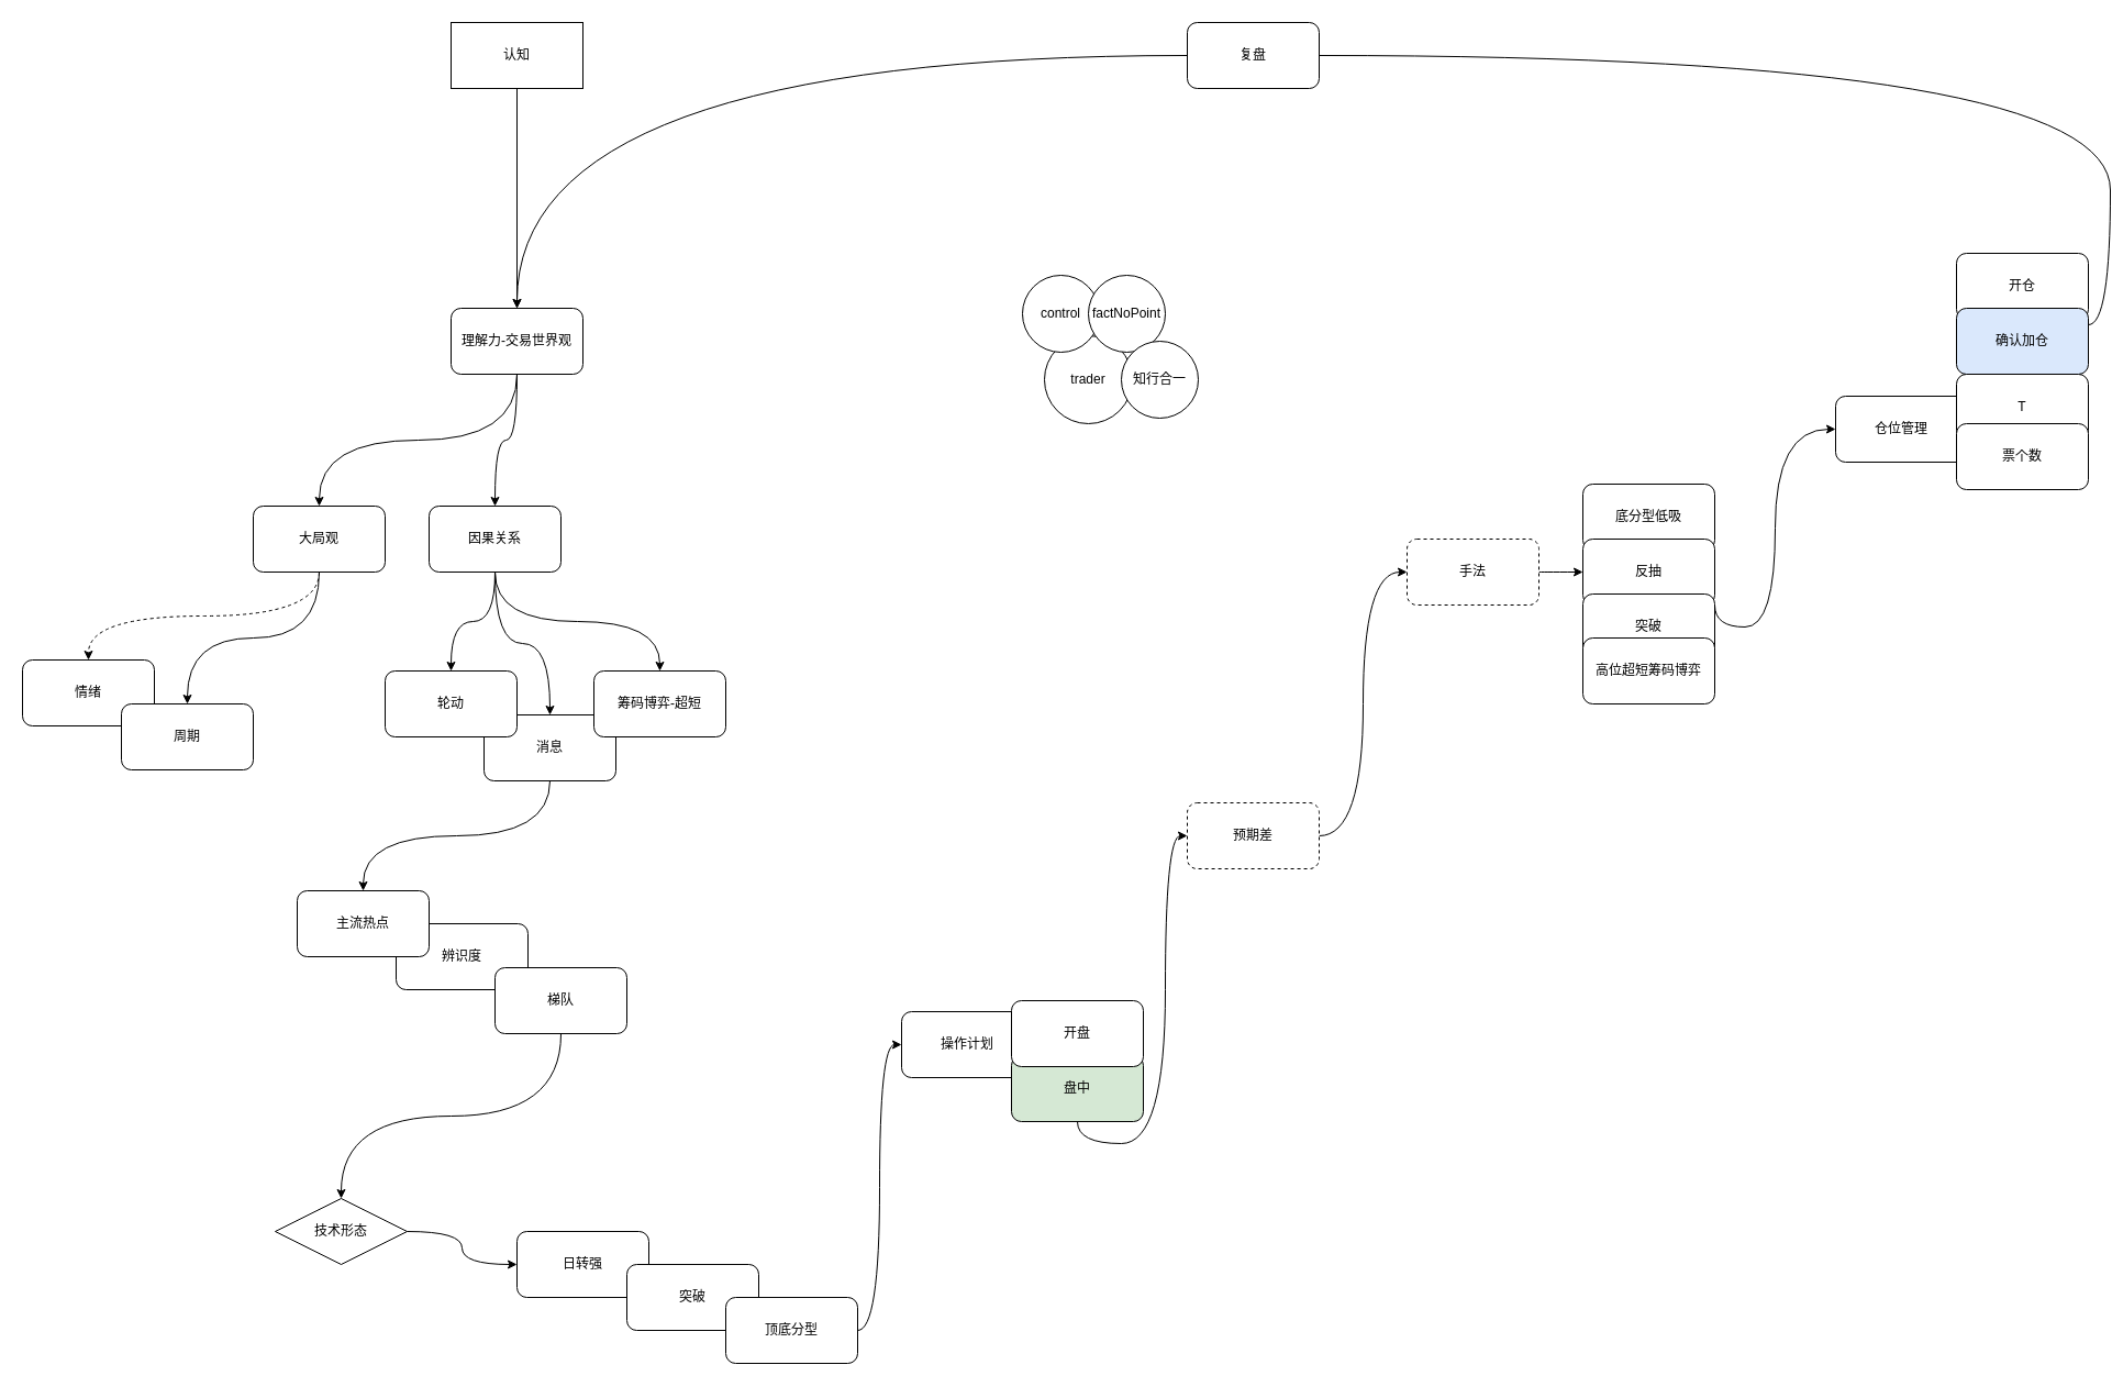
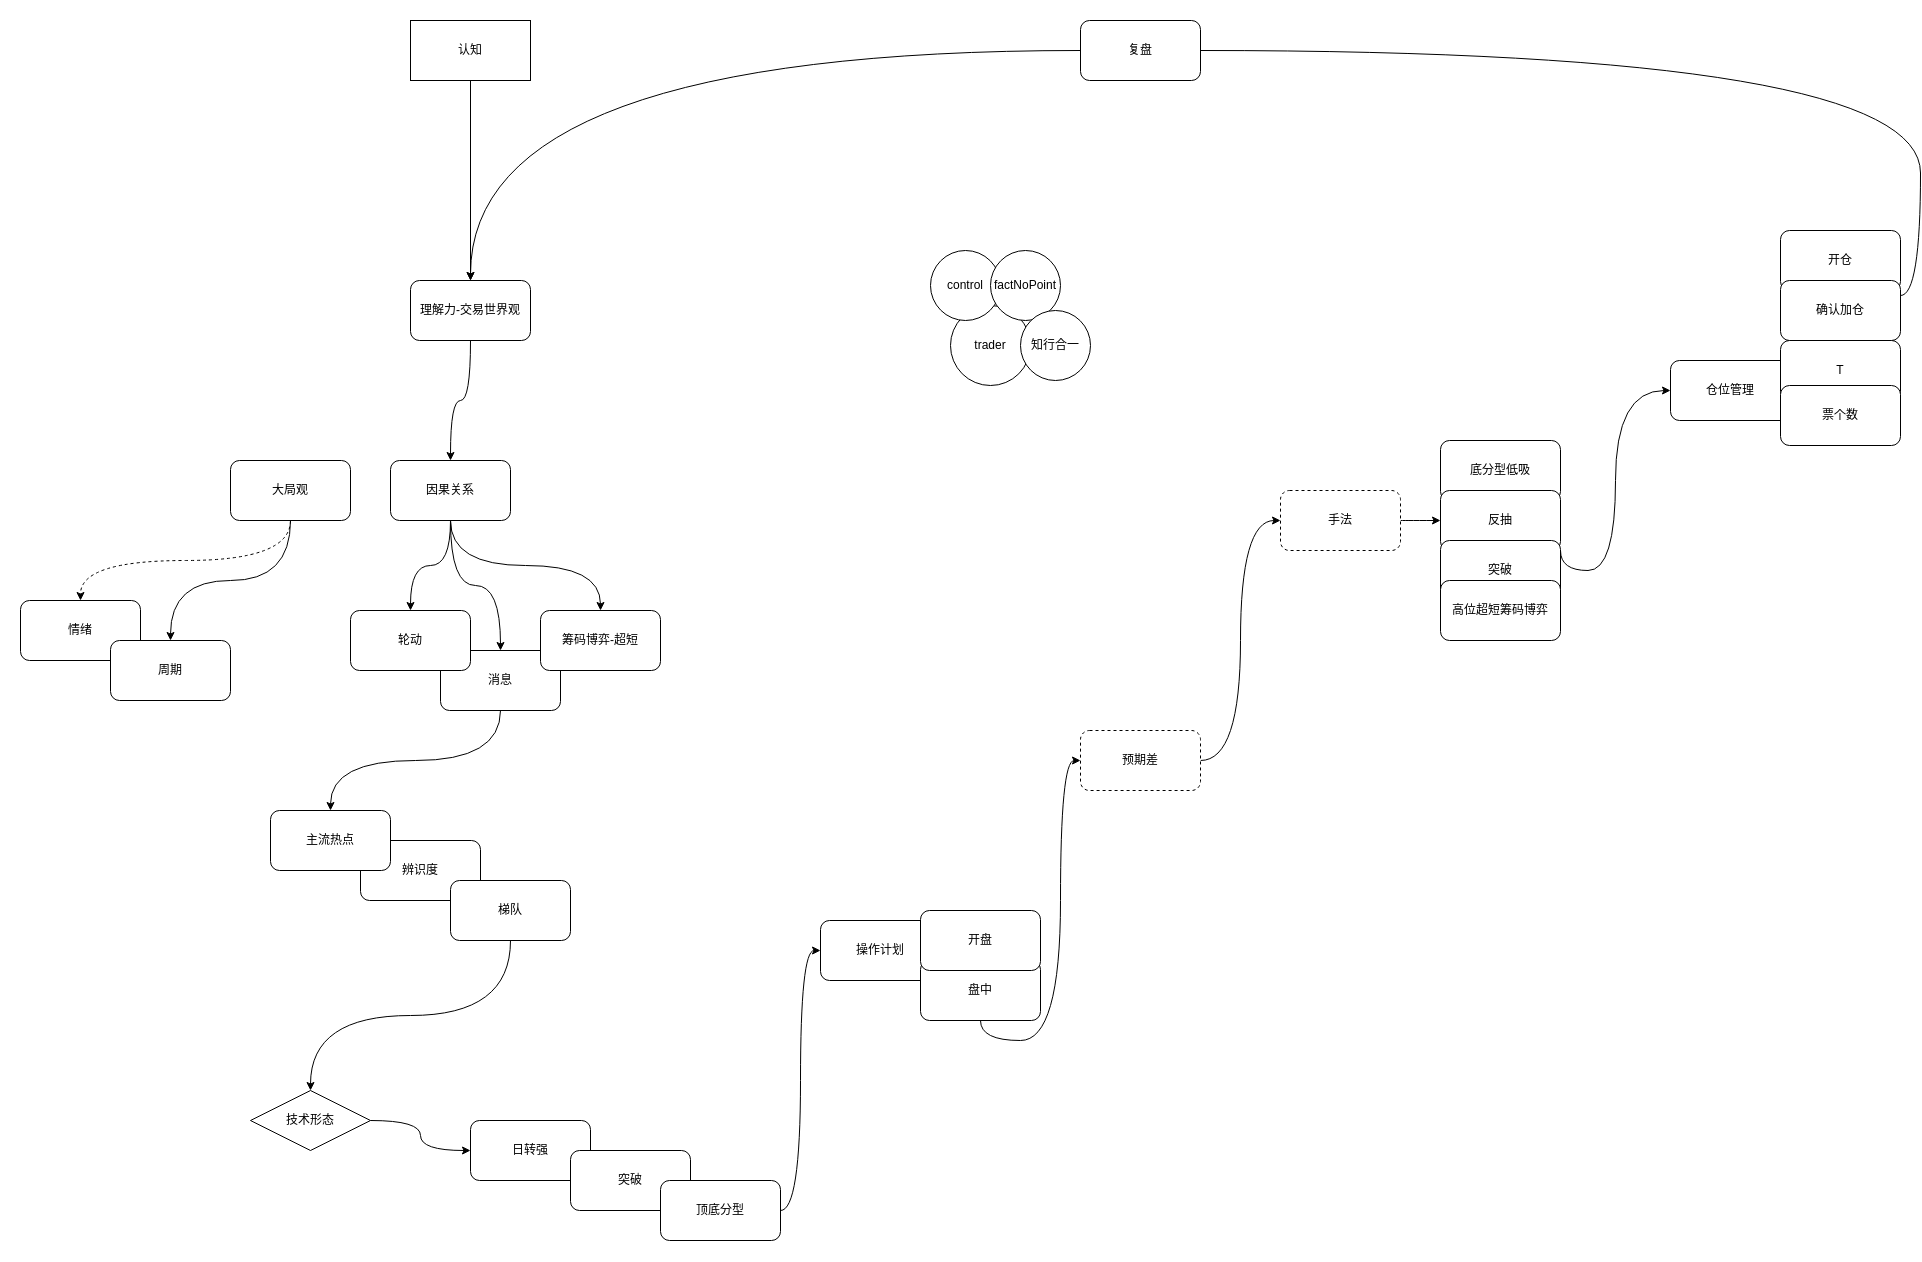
- <mxCell id="44" value="确认加仓" style="rounded=1;whiteSpace=wrap;html=1;fillColor=#dae8fc;" vertex="1" parent="1"><mxGeometry x="1780" y="280" width="120" height="60" as="geometry" /></mxCell>
+ <mxCell id="44" value="确认加仓" style="rounded=1;whiteSpace=wrap;html=1;" vertex="1" parent="1"><mxGeometry x="1780" y="280" width="120" height="60" as="geometry" /></mxCell>
- <mxCell id="4" style="edgeStyle=orthogonalEdgeStyle;curved=1;rounded=0;orthogonalLoop=1;jettySize=auto;html=1;exitX=0.5;exitY=1;exitDx=0;exitDy=0;" edge="1" parent="1" source="6" target="9"><mxGeometry relative="1" as="geometry" /></mxCell>
- <mxCell id="35" value="盘中" style="rounded=1;whiteSpace=wrap;html=1;fillColor=#d5e8d4;" vertex="1" parent="1"><mxGeometry x="920" y="960" width="120" height="60" as="geometry" /></mxCell>
+ <mxCell id="35" value="盘中" style="rounded=1;whiteSpace=wrap;html=1;" vertex="1" parent="1"><mxGeometry x="920" y="960" width="120" height="60" as="geometry" /></mxCell>
